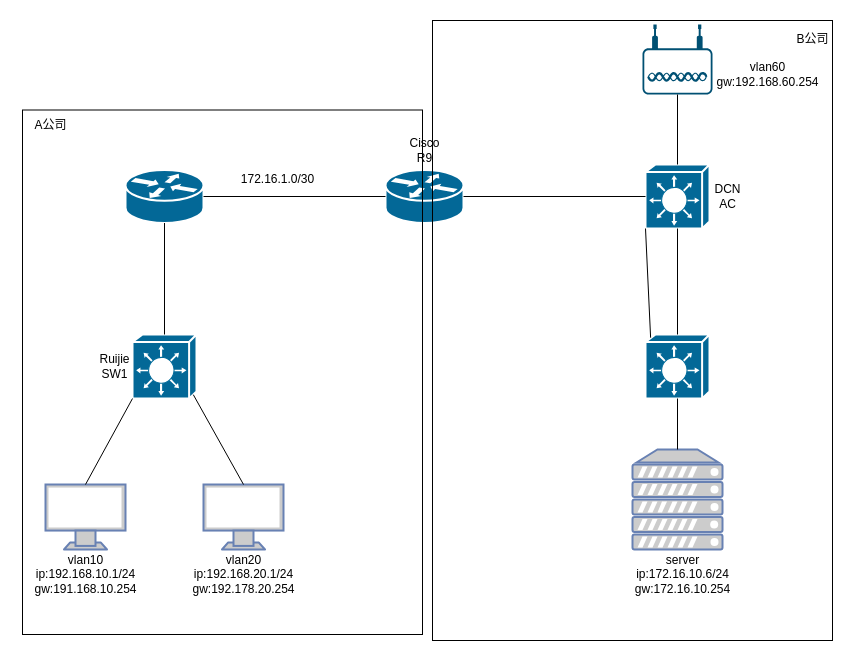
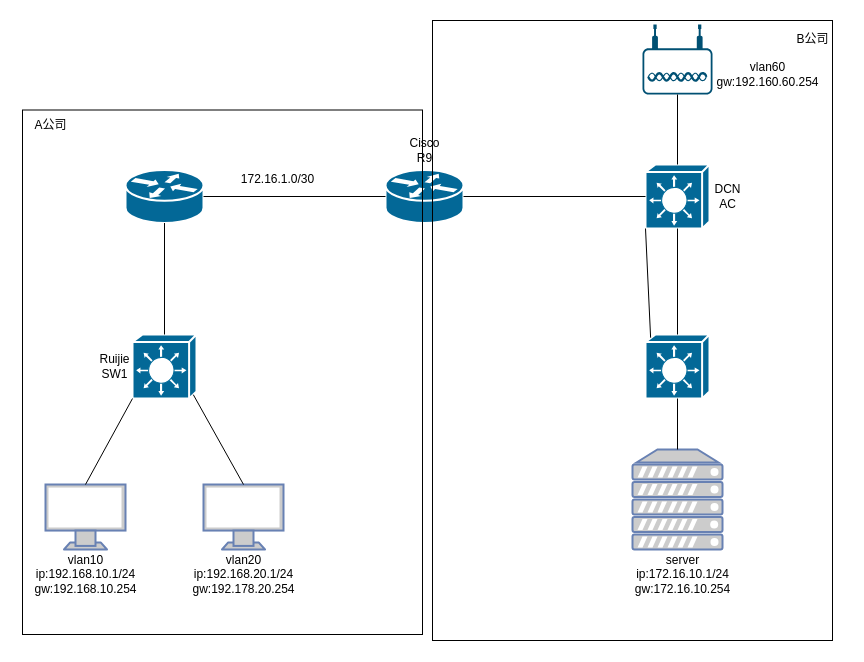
- <mxCell id="26" value="vlan60&lt;br&gt;gw:192.168.60.254" style="text;html=1;align=center;verticalAlign=middle;resizable=0;points=[];autosize=1;strokeColor=none;fillColor=none;" vertex="1" parent="1"><mxGeometry x="702" y="54" width="130" height="40" as="geometry" /></mxCell>
+ <mxCell id="26" value="vlan60&lt;br&gt;gw:192.160.60.254" style="text;html=1;align=center;verticalAlign=middle;resizable=0;points=[];autosize=1;strokeColor=none;fillColor=none;" vertex="1" parent="1"><mxGeometry x="702" y="54" width="130" height="40" as="geometry" /></mxCell>
- <mxCell id="22" value="vlan10&lt;br&gt;ip:192.168.10.1/24&lt;br&gt;gw:191.168.10.254" style="text;html=1;align=center;verticalAlign=middle;resizable=0;points=[];autosize=1;strokeColor=none;fillColor=none;" vertex="1" parent="1"><mxGeometry x="20" y="544" width="130" height="60" as="geometry" /></mxCell>
+ <mxCell id="22" value="vlan10&lt;br&gt;ip:192.168.10.1/24&lt;br&gt;gw:192.168.10.254" style="text;html=1;align=center;verticalAlign=middle;resizable=0;points=[];autosize=1;strokeColor=none;fillColor=none;" vertex="1" parent="1"><mxGeometry x="20" y="544" width="130" height="60" as="geometry" /></mxCell>
- <mxCell id="24" value="server&lt;br&gt;ip:172.16.10.6/24&lt;br&gt;gw:172.16.10.254" style="text;html=1;align=center;verticalAlign=middle;resizable=0;points=[];autosize=1;strokeColor=none;fillColor=none;" vertex="1" parent="1"><mxGeometry x="622" y="544" width="120" height="60" as="geometry" /></mxCell>
+ <mxCell id="24" value="server&lt;br&gt;ip:172.16.10.1/24&lt;br&gt;gw:172.16.10.254" style="text;html=1;align=center;verticalAlign=middle;resizable=0;points=[];autosize=1;strokeColor=none;fillColor=none;" vertex="1" parent="1"><mxGeometry x="622" y="544" width="120" height="60" as="geometry" /></mxCell>
